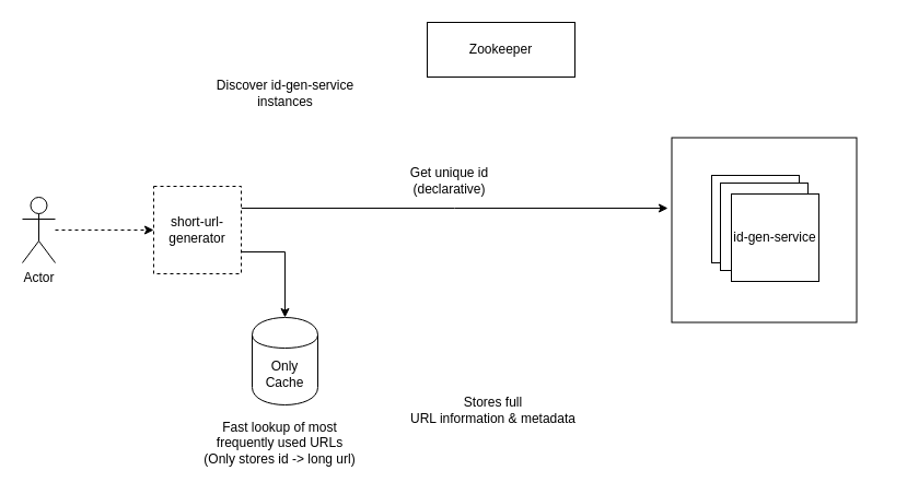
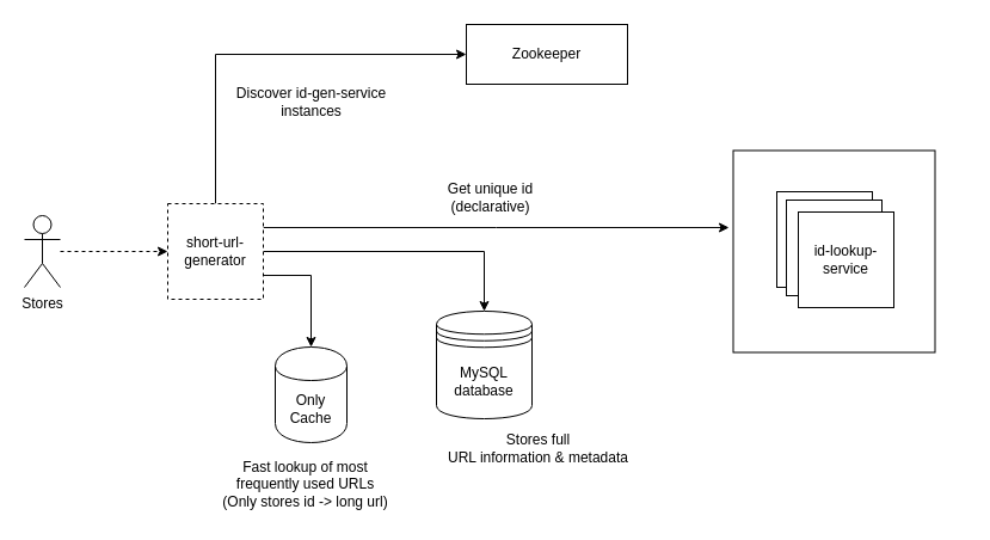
+ <mxCell id="4" style="edgeStyle=orthogonalEdgeStyle;rounded=0;orthogonalLoop=1;jettySize=auto;html=1;exitX=0.5;exitY=0;exitDx=0;exitDy=0;entryX=0;entryY=0.5;entryDx=0;entryDy=0;" edge="1" parent="1" source="8" target="3"><mxGeometry relative="1" as="geometry" /></mxCell>
+ <mxCell id="5" style="edgeStyle=orthogonalEdgeStyle;rounded=0;orthogonalLoop=1;jettySize=auto;html=1;exitX=1;exitY=0.5;exitDx=0;exitDy=0;" edge="1" parent="1" source="8" target="10"><mxGeometry relative="1" as="geometry" /></mxCell>
- <mxCell id="19" value="id-gen-service" style="whiteSpace=wrap;html=1;aspect=fixed;" vertex="1" parent="16"><mxGeometry x="18" y="17" width="80" height="80" as="geometry" /></mxCell>
+ <mxCell id="19" value="id-lookup-service" style="whiteSpace=wrap;html=1;aspect=fixed;" vertex="1" parent="16"><mxGeometry x="18" y="17" width="80" height="80" as="geometry" /></mxCell>
- <mxCell id="15" value="Actor" style="shape=umlActor;verticalLabelPosition=bottom;labelBackgroundColor=#ffffff;verticalAlign=top;html=1;" vertex="1" parent="1"><mxGeometry x="20" y="180" width="30" height="60" as="geometry" /></mxCell>
+ <mxCell id="15" value="Stores" style="shape=umlActor;verticalLabelPosition=bottom;labelBackgroundColor=#ffffff;verticalAlign=top;html=1;" vertex="1" parent="1"><mxGeometry x="20" y="180" width="30" height="60" as="geometry" /></mxCell>
+ <mxCell id="10" value="MySQL database" style="shape=datastore;whiteSpace=wrap;html=1;" vertex="1" parent="1"><mxGeometry x="365" y="260" width="80" height="90" as="geometry" /></mxCell>
